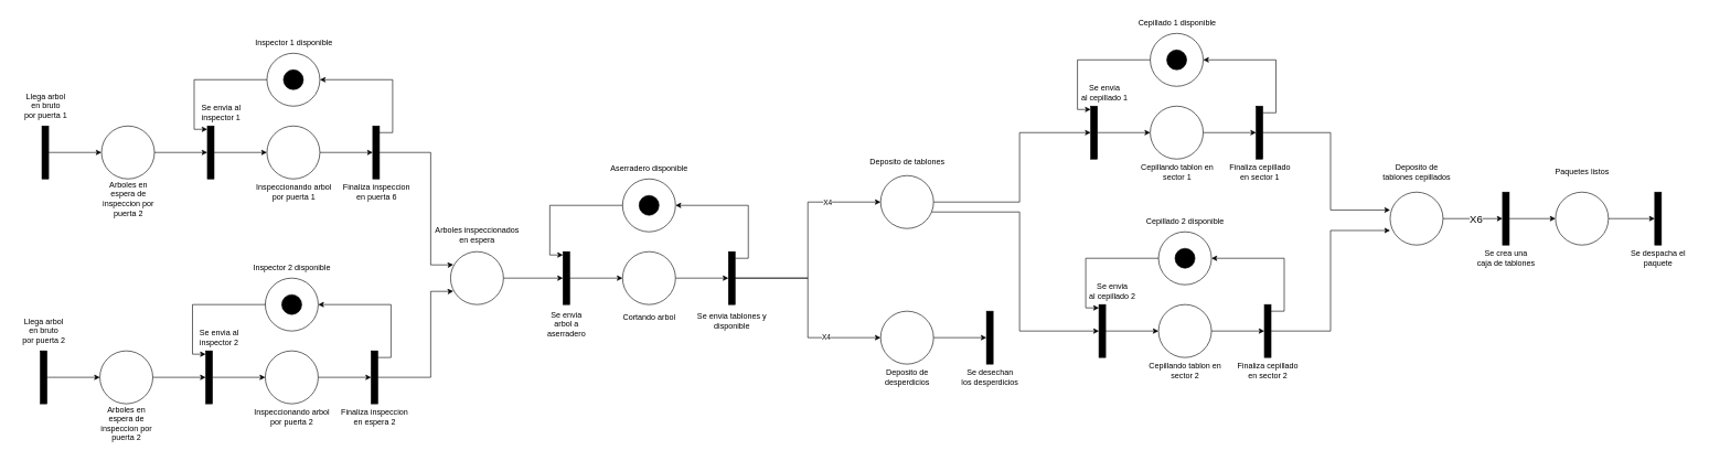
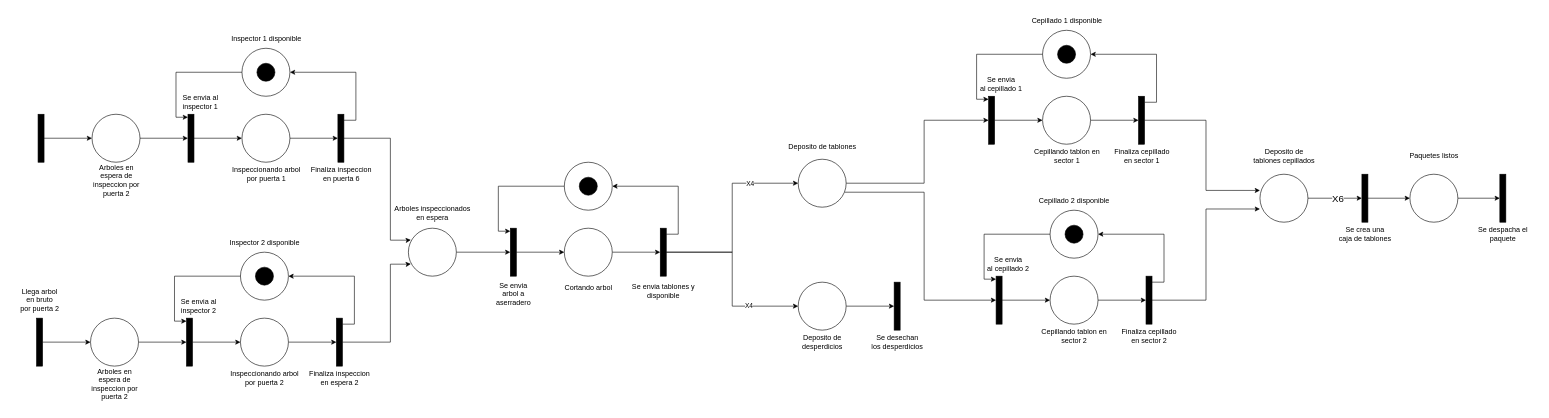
- <mxCell id="8" value="&lt;div&gt;Llega arbol&lt;/div&gt;&lt;div&gt;en bruto&lt;/div&gt;&lt;div&gt;por puerta 1&lt;br&gt;&lt;/div&gt;" style="text;html=1;align=center;verticalAlign=middle;resizable=0;points=[];autosize=1;strokeColor=none;fillColor=none;" vertex="1" parent="1"><mxGeometry x="22.5" y="130" width="90" height="60" as="geometry" /></mxCell>
- <mxCell id="58" value="Aserradero disponible" style="text;html=1;align=center;verticalAlign=middle;resizable=0;points=[];autosize=1;strokeColor=none;fillColor=none;" vertex="1" parent="1"><mxGeometry x="905" y="240" width="150" height="30" as="geometry" /></mxCell>
